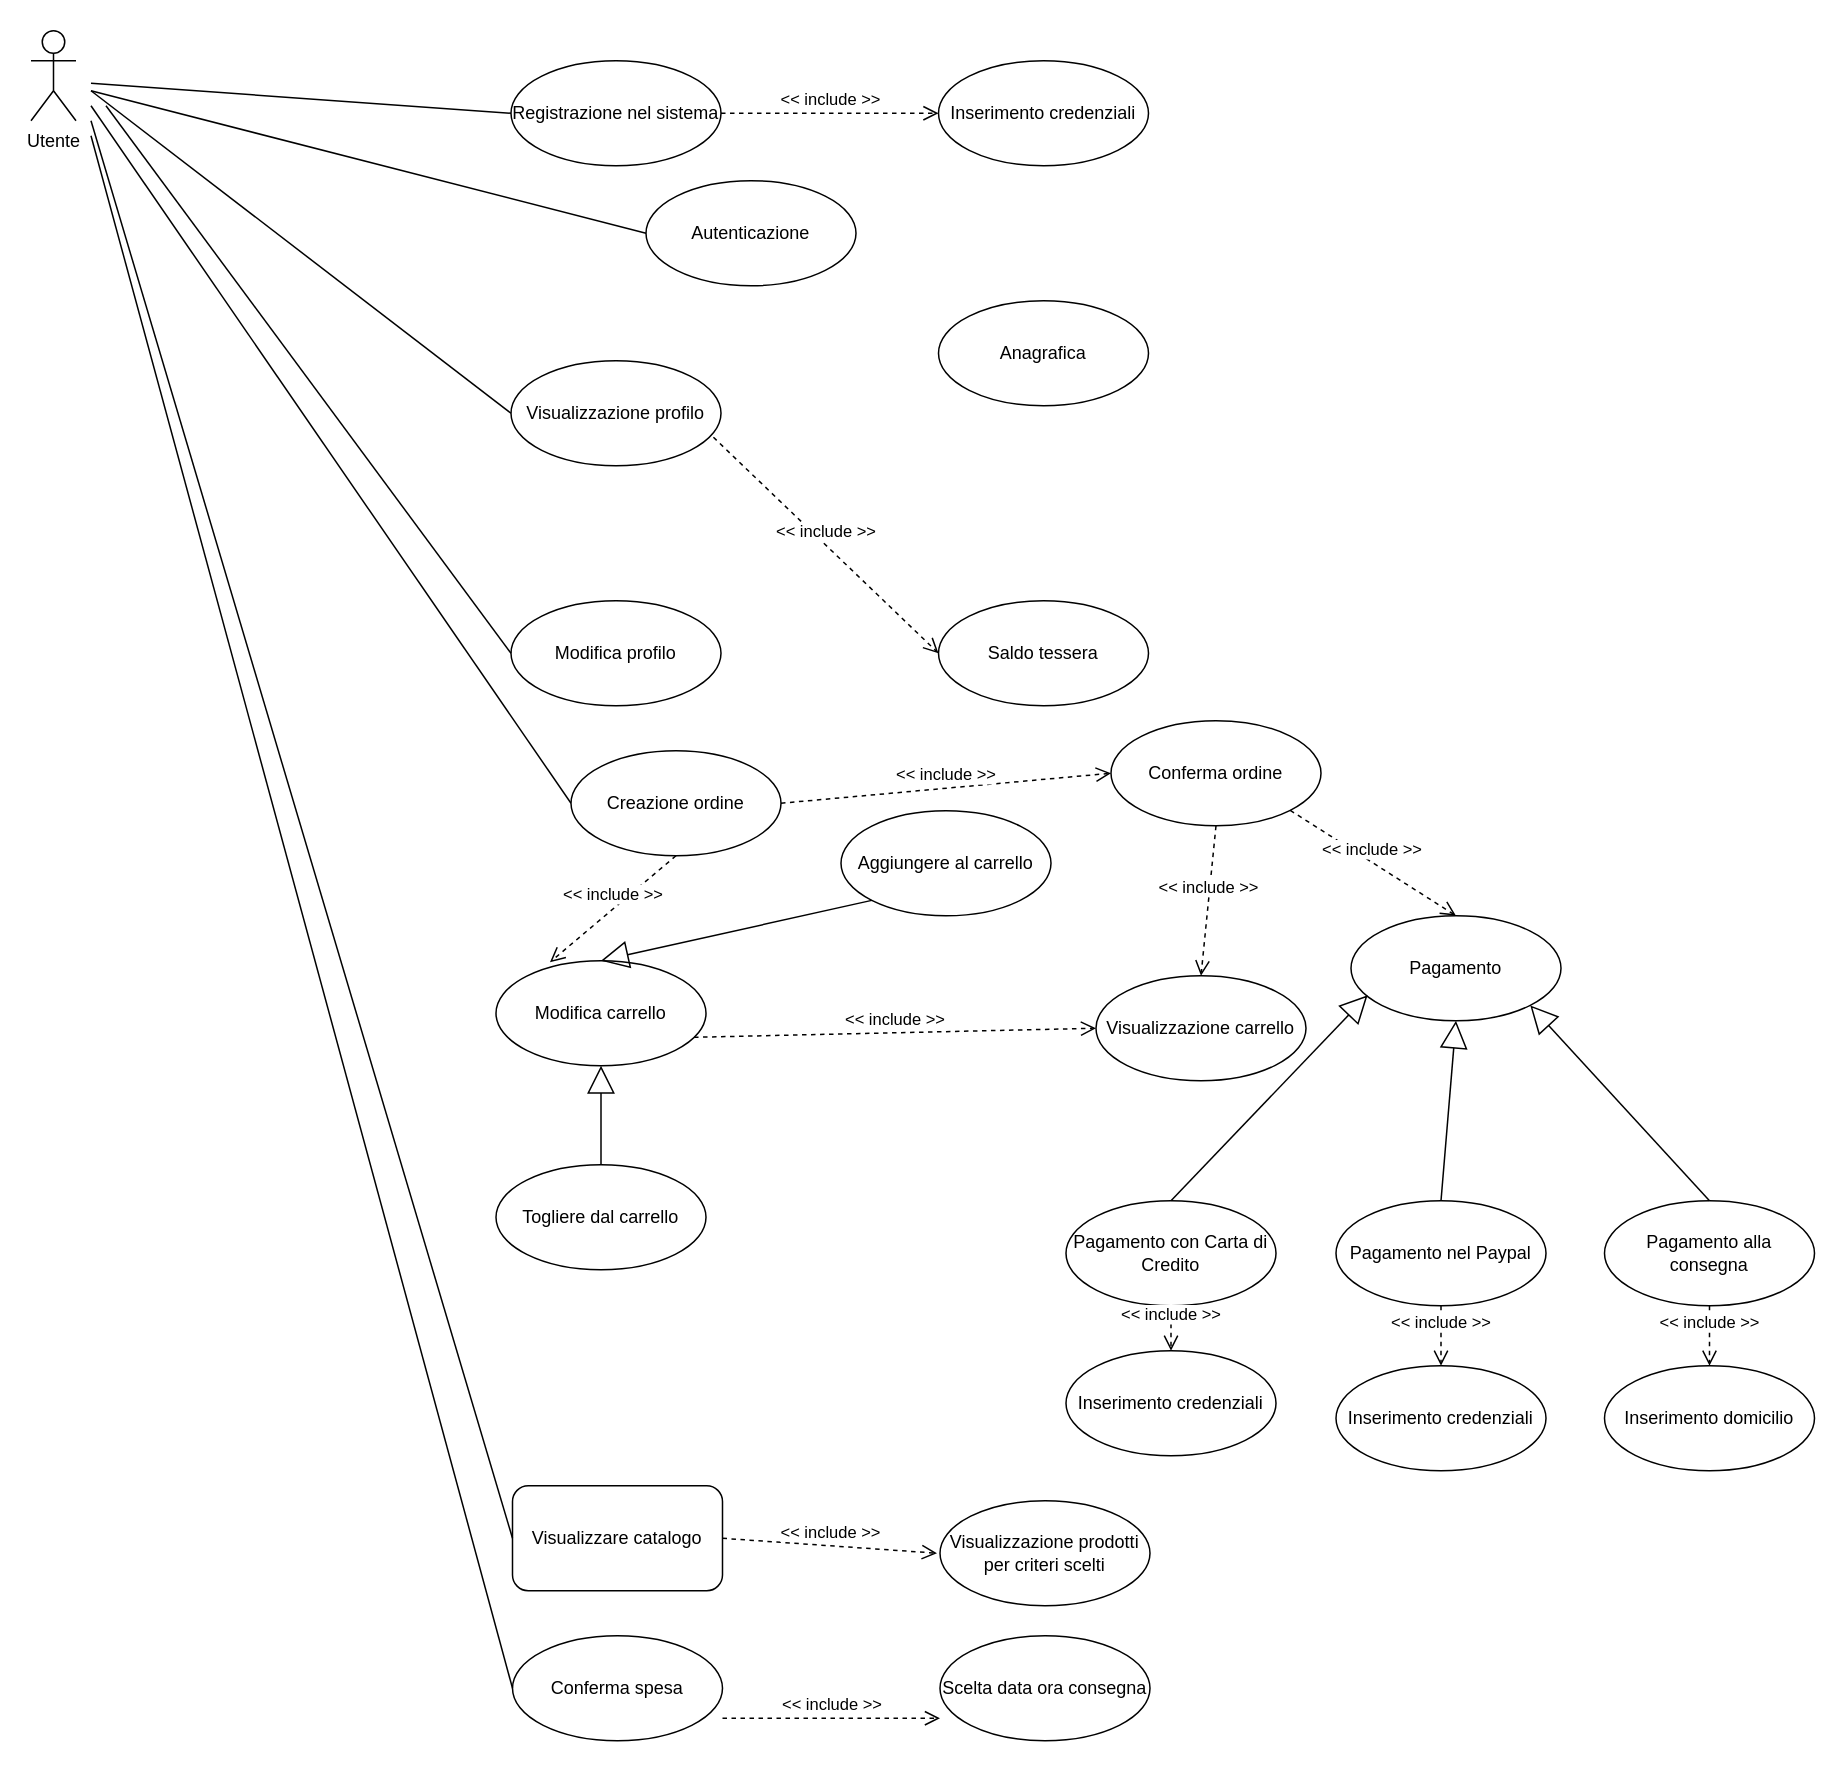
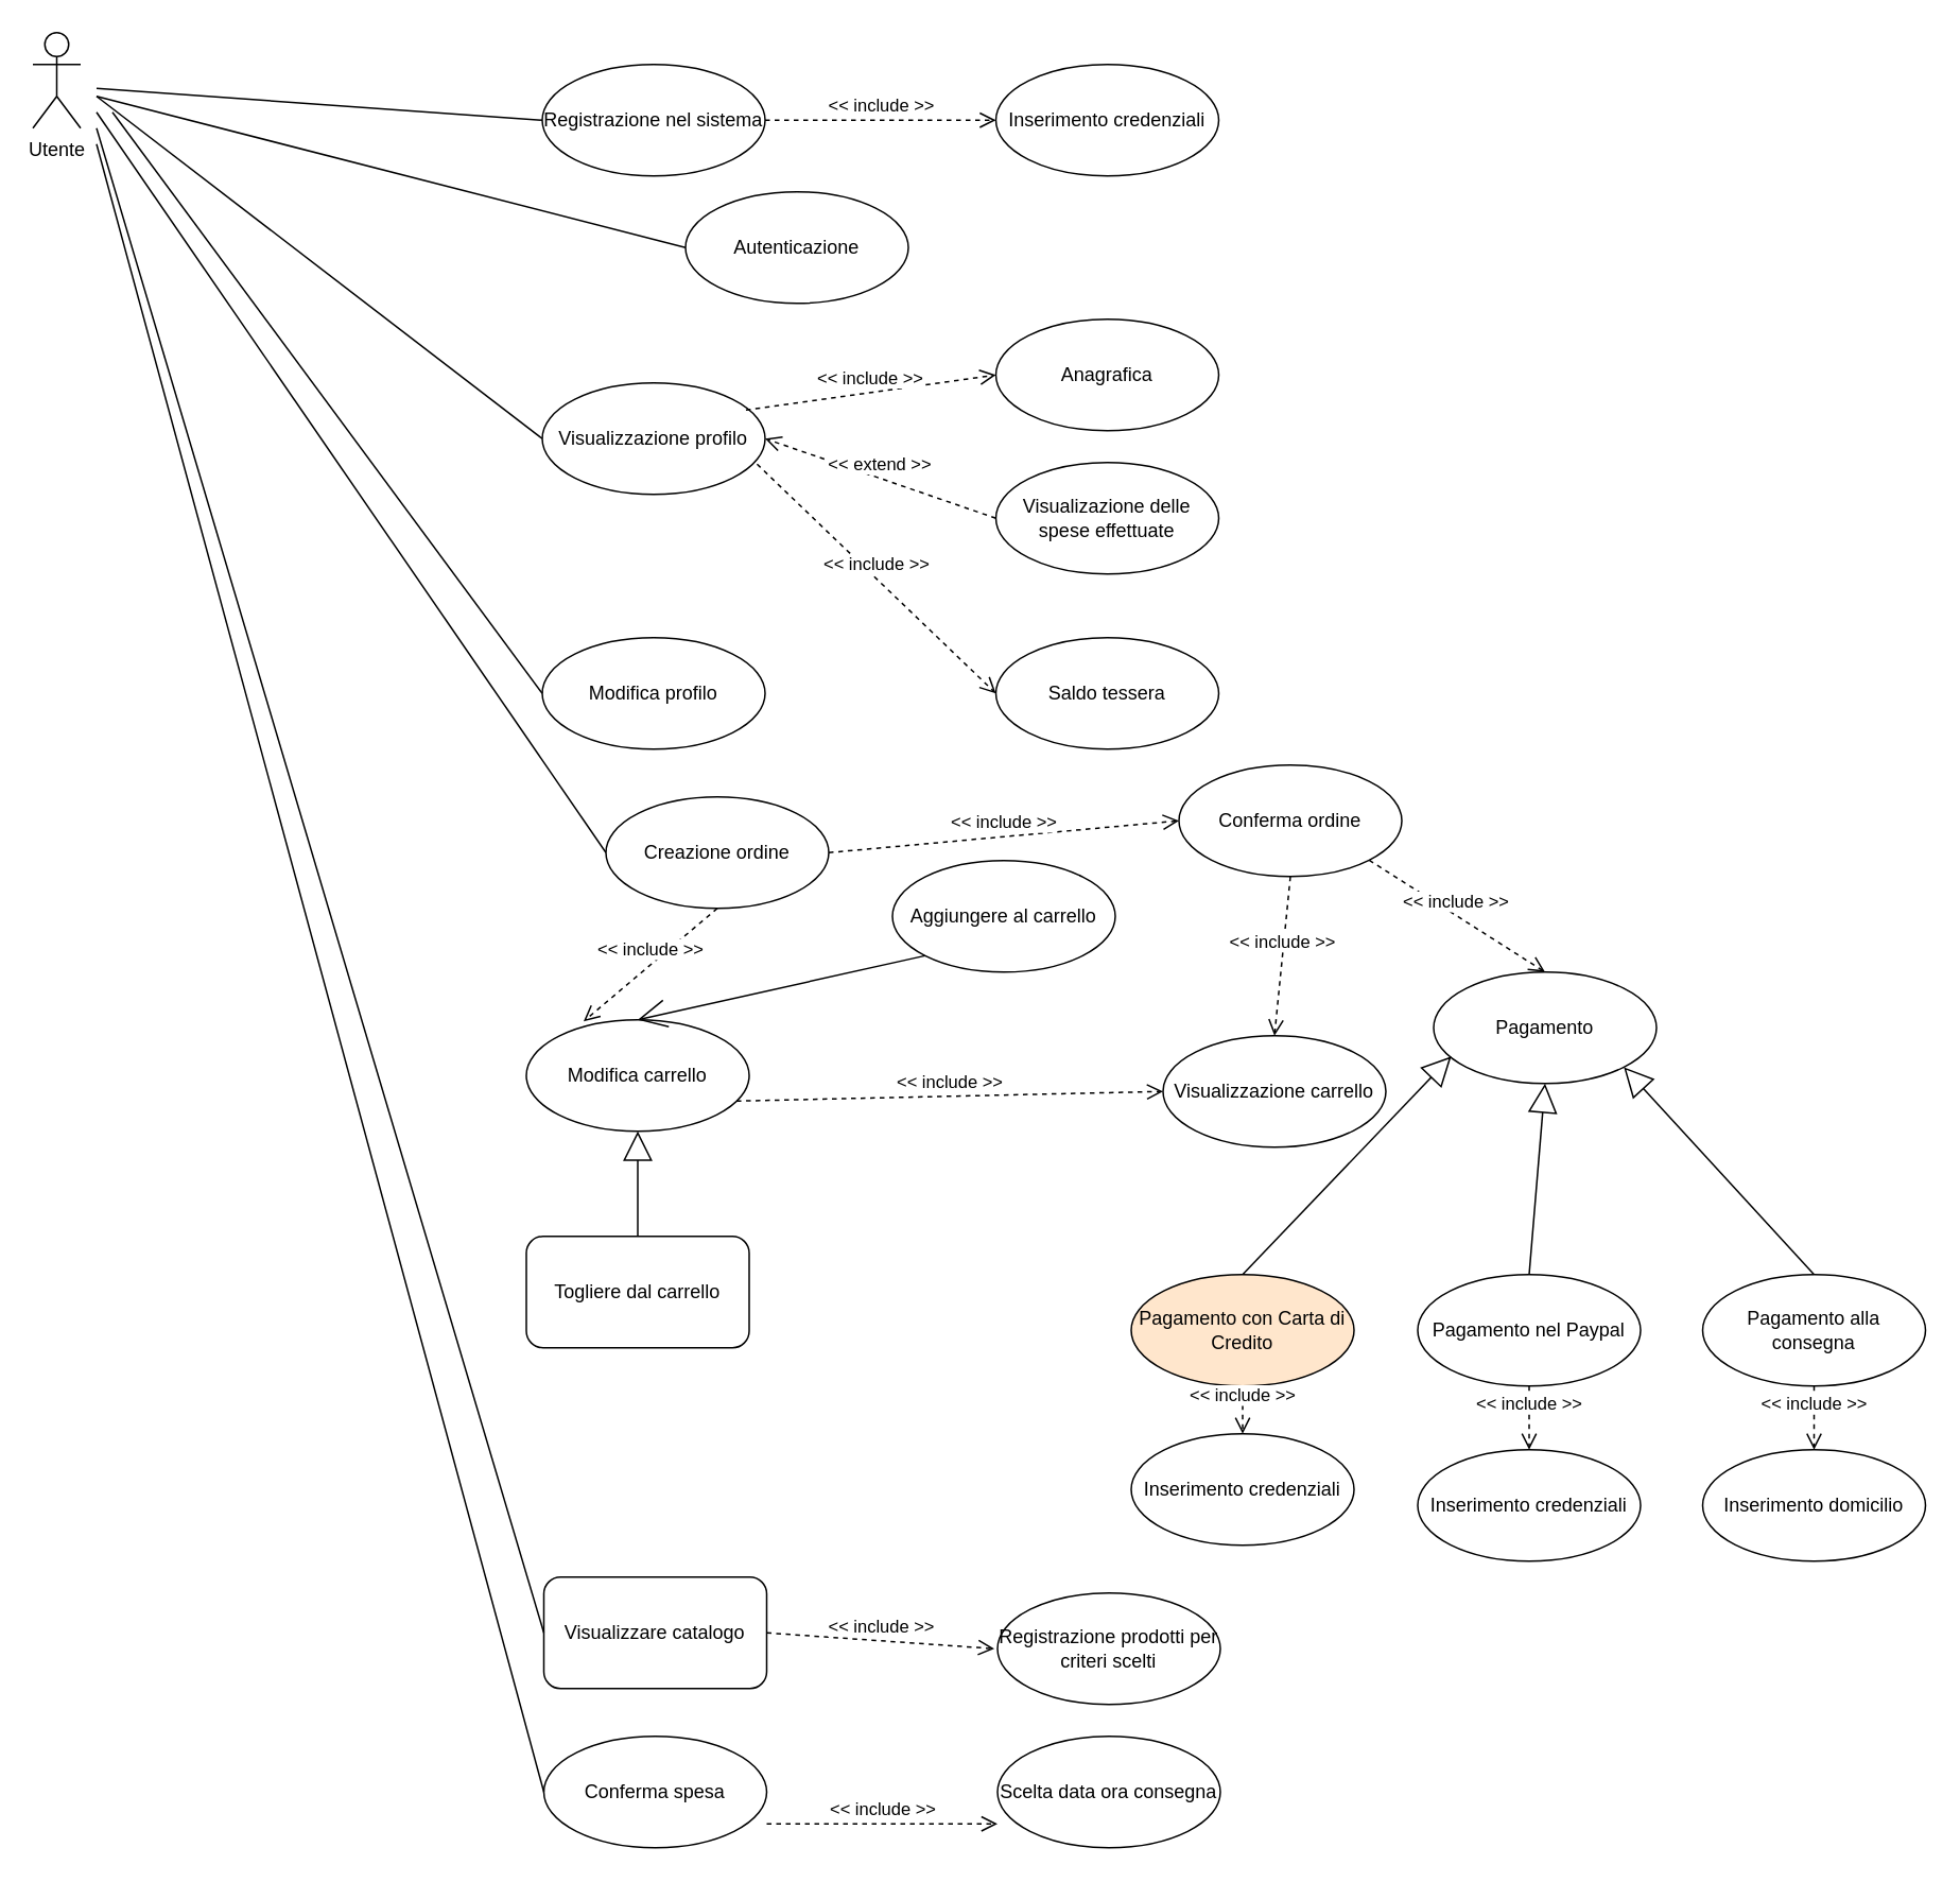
+ <mxCell id="25" value="&amp;lt;&amp;lt; include &amp;gt;&amp;gt;" style="html=1;verticalAlign=bottom;endArrow=open;dashed=1;endSize=8;entryX=0;entryY=0.5;entryDx=0;entryDy=0;exitX=0.914;exitY=0.243;exitDx=0;exitDy=0;exitPerimeter=0;" parent="1" source="17" target="23" edge="1"><mxGeometry relative="1" as="geometry"><mxPoint x="480" y="110" as="sourcePoint" /><mxPoint x="640" y="265" as="targetPoint" /></mxGeometry></mxCell>
+ <mxCell id="20" value="&amp;lt;&amp;lt; extend &amp;gt;&amp;gt;" style="html=1;verticalAlign=bottom;endArrow=open;dashed=1;endSize=8;entryX=1;entryY=0.5;entryDx=0;entryDy=0;exitX=0;exitY=0.5;exitDx=0;exitDy=0;" parent="1" source="19" target="17" edge="1"><mxGeometry relative="1" as="geometry"><mxPoint x="630" y="90" as="sourcePoint" /><mxPoint x="550" y="80" as="targetPoint" /></mxGeometry></mxCell>
+ <mxCell id="19" value="Visualizazione delle spese effettuate" style="ellipse;whiteSpace=wrap;html=1;" parent="1" vertex="1"><mxGeometry x="625" y="290" width="140" height="70" as="geometry" /></mxCell>
- <mxCell id="32" value="" style="endArrow=block;endSize=16;endFill=0;html=1;entryX=0.5;entryY=0;entryDx=0;entryDy=0;exitX=0;exitY=1;exitDx=0;exitDy=0;" edge="1" parent="1" source="31" target="5"><mxGeometry x="-0.103" y="-44" width="160" relative="1" as="geometry"><mxPoint x="340" y="570" as="sourcePoint" /><mxPoint x="500" y="570" as="targetPoint" /><mxPoint as="offset" /></mxGeometry></mxCell>
+ <mxCell id="32" value="" style="endArrow=open;endSize=16;endFill=0;html=1;entryX=0.5;entryY=0;entryDx=0;entryDy=0;exitX=0;exitY=1;exitDx=0;exitDy=0;" edge="1" parent="1" source="31" target="5"><mxGeometry x="-0.103" y="-44" width="160" relative="1" as="geometry"><mxPoint x="340" y="570" as="sourcePoint" /><mxPoint x="500" y="570" as="targetPoint" /><mxPoint as="offset" /></mxGeometry></mxCell>
- <mxCell id="33" value="Togliere dal carrello" style="ellipse;whiteSpace=wrap;html=1;" vertex="1" parent="1"><mxGeometry x="330" y="776" width="140" height="70" as="geometry" /></mxCell>
+ <mxCell id="33" value="Togliere dal carrello" style="whiteSpace=wrap;html=1;rounded=1;" vertex="1" parent="1"><mxGeometry x="330" y="776" width="140" height="70" as="geometry" /></mxCell>
- <mxCell id="42" value="Pagamento con Carta di Credito" style="ellipse;whiteSpace=wrap;html=1;" vertex="1" parent="1"><mxGeometry x="710" y="800" width="140" height="70" as="geometry" /></mxCell>
+ <mxCell id="42" value="Pagamento con Carta di Credito" style="ellipse;whiteSpace=wrap;html=1;fillColor=#ffe6cc;" vertex="1" parent="1"><mxGeometry x="710" y="800" width="140" height="70" as="geometry" /></mxCell>
- <mxCell id="10" value="Visualizzazione prodotti per criteri scelti" style="ellipse;whiteSpace=wrap;html=1;" parent="1" vertex="1"><mxGeometry x="626" y="1000" width="140" height="70" as="geometry" /></mxCell>
+ <mxCell id="10" value="Registrazione prodotti per criteri scelti" style="ellipse;whiteSpace=wrap;html=1;" parent="1" vertex="1"><mxGeometry x="626" y="1000" width="140" height="70" as="geometry" /></mxCell>
